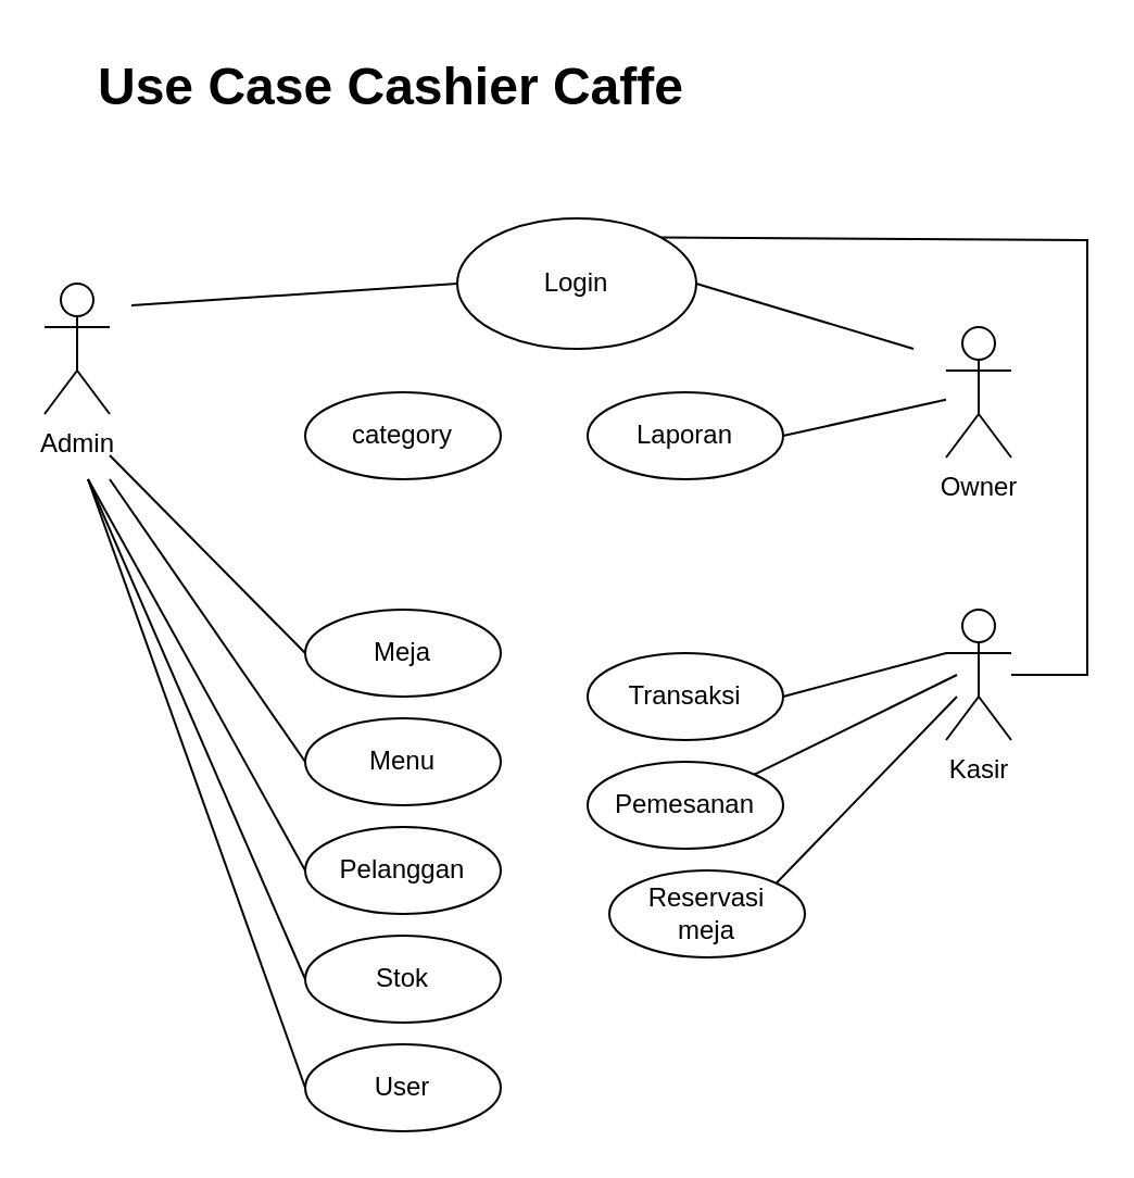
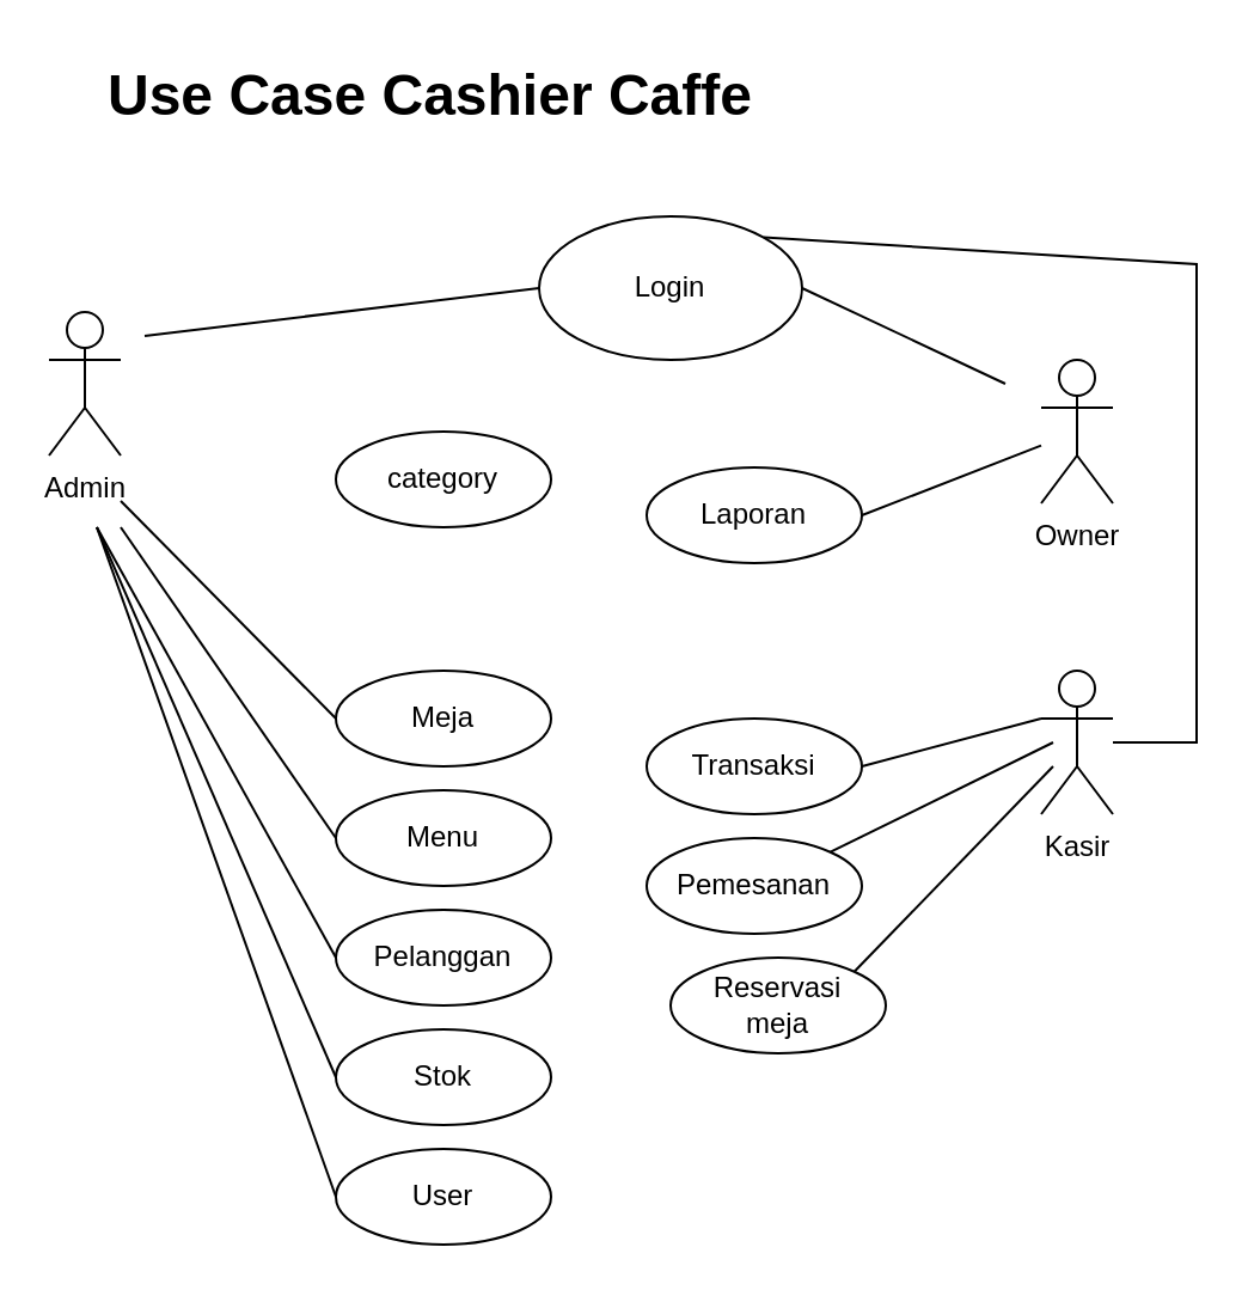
- <mxCell id="3" value="Login" style="ellipse;whiteSpace=wrap;html=1;" parent="1" vertex="1"><mxGeometry x="210" y="100" width="110" height="60" as="geometry" /></mxCell>
+ <mxCell id="3" value="Login" style="ellipse;whiteSpace=wrap;html=1;" parent="1" vertex="1"><mxGeometry x="225" y="90" width="110" height="60" as="geometry" /></mxCell>
- <mxCell id="16" value="Laporan" style="ellipse;whiteSpace=wrap;html=1;" parent="1" vertex="1"><mxGeometry x="270" y="180" width="90" height="40" as="geometry" /></mxCell>
+ <mxCell id="16" value="Laporan" style="ellipse;whiteSpace=wrap;html=1;" parent="1" vertex="1"><mxGeometry x="270" y="195" width="90" height="40" as="geometry" /></mxCell>
